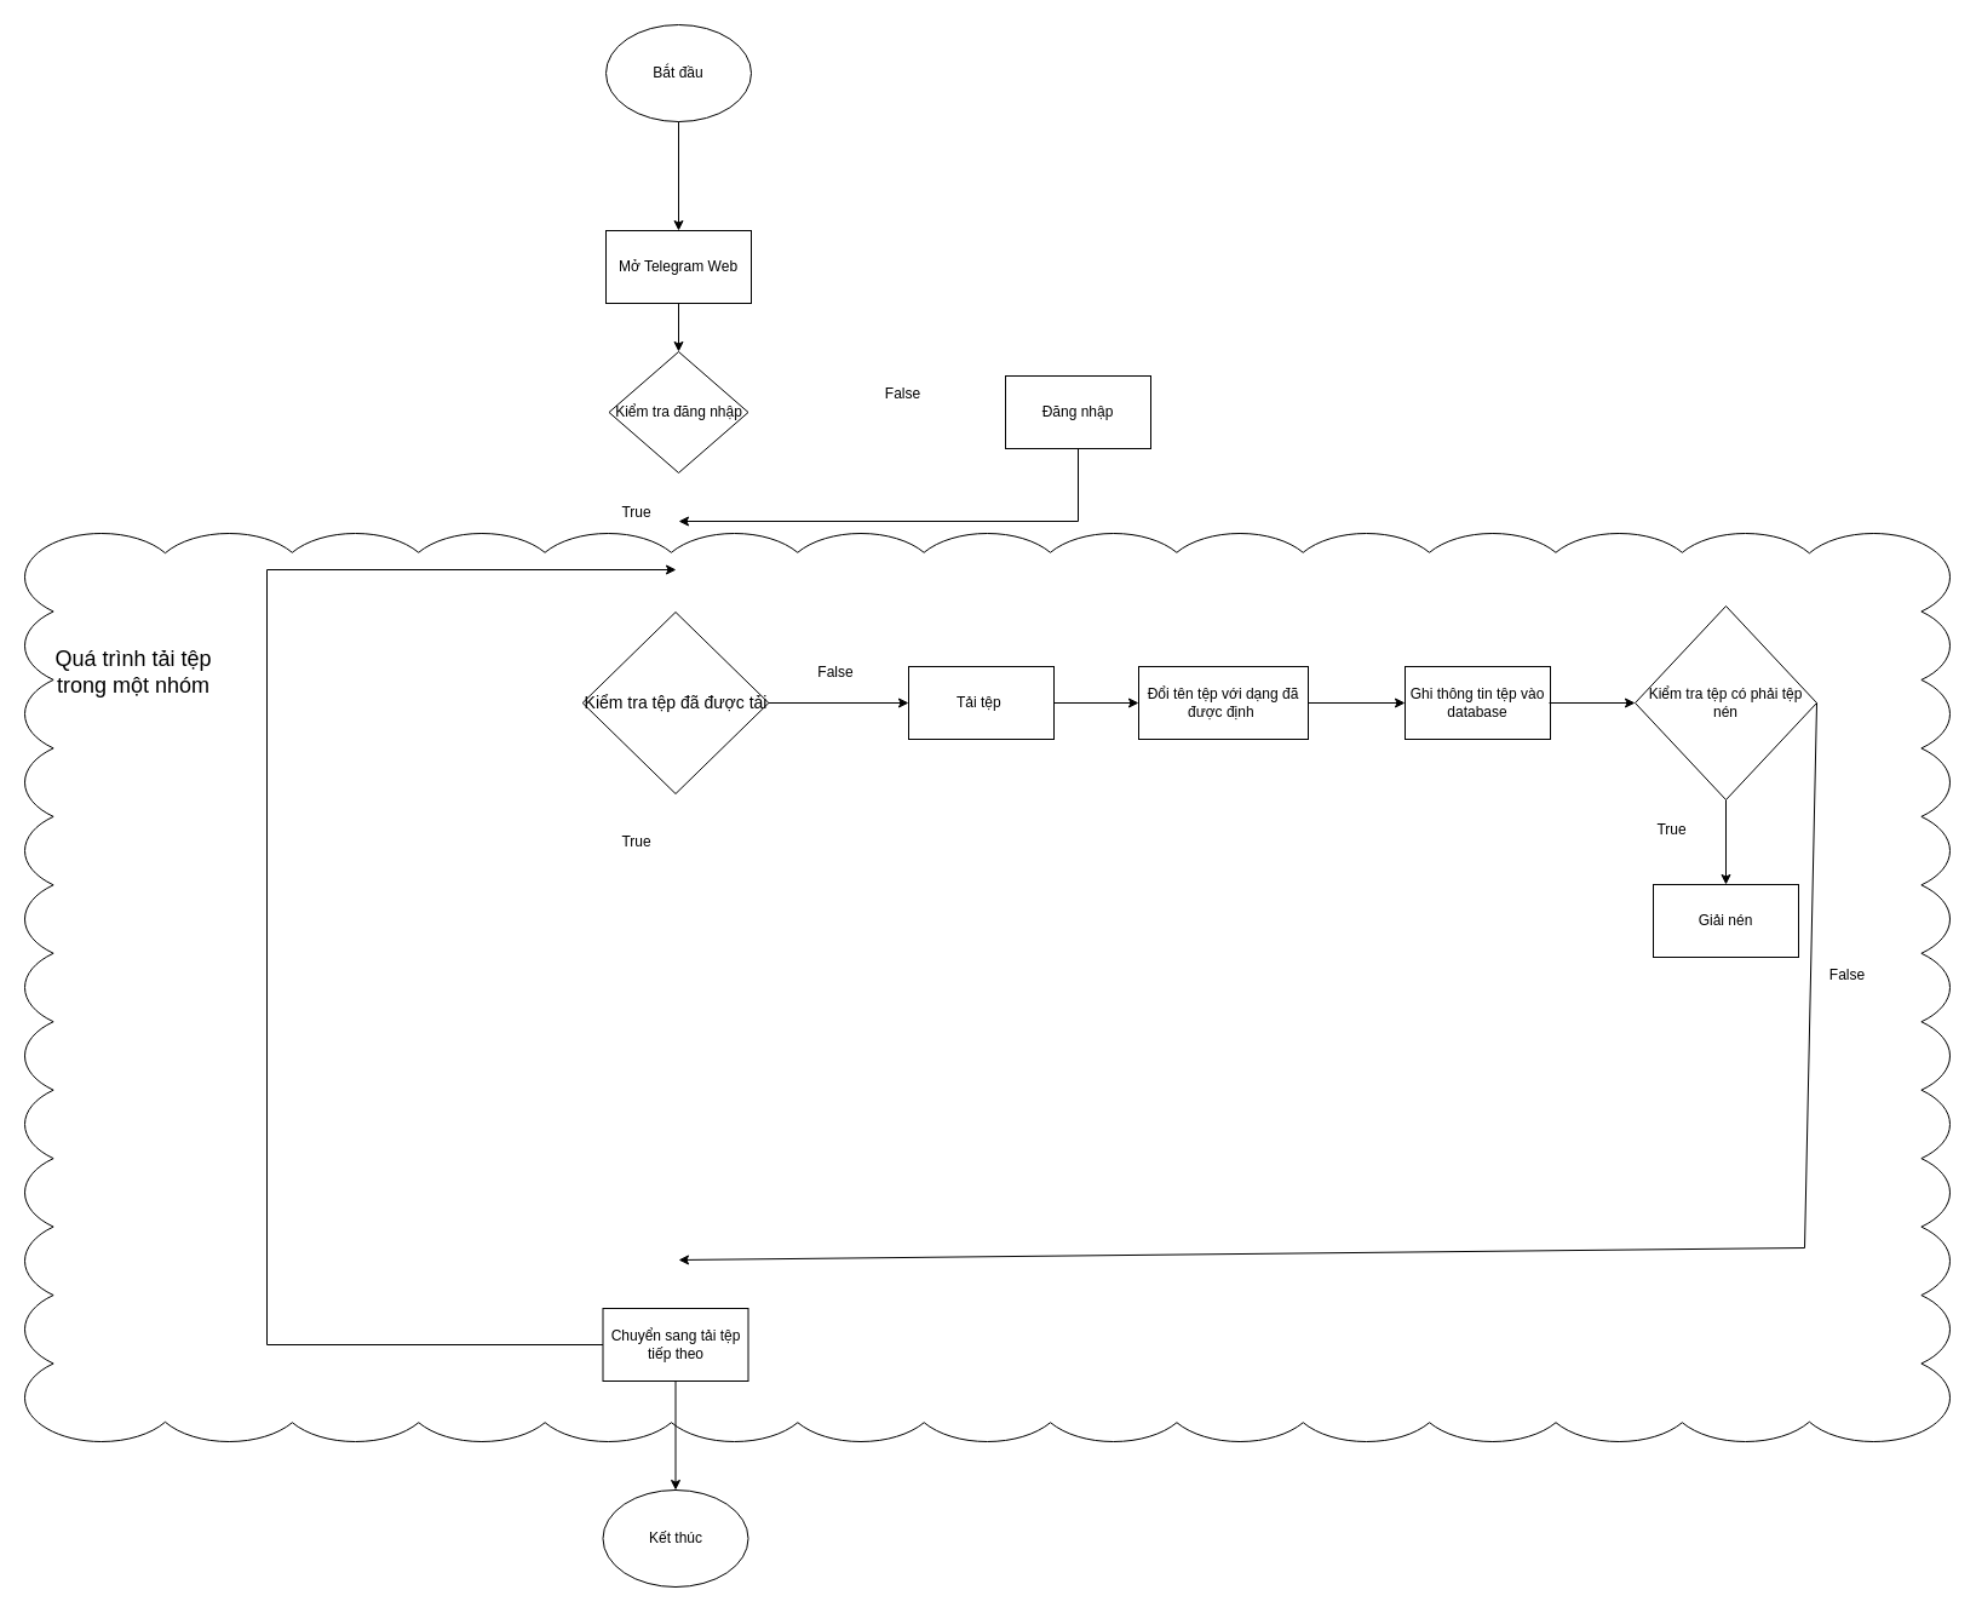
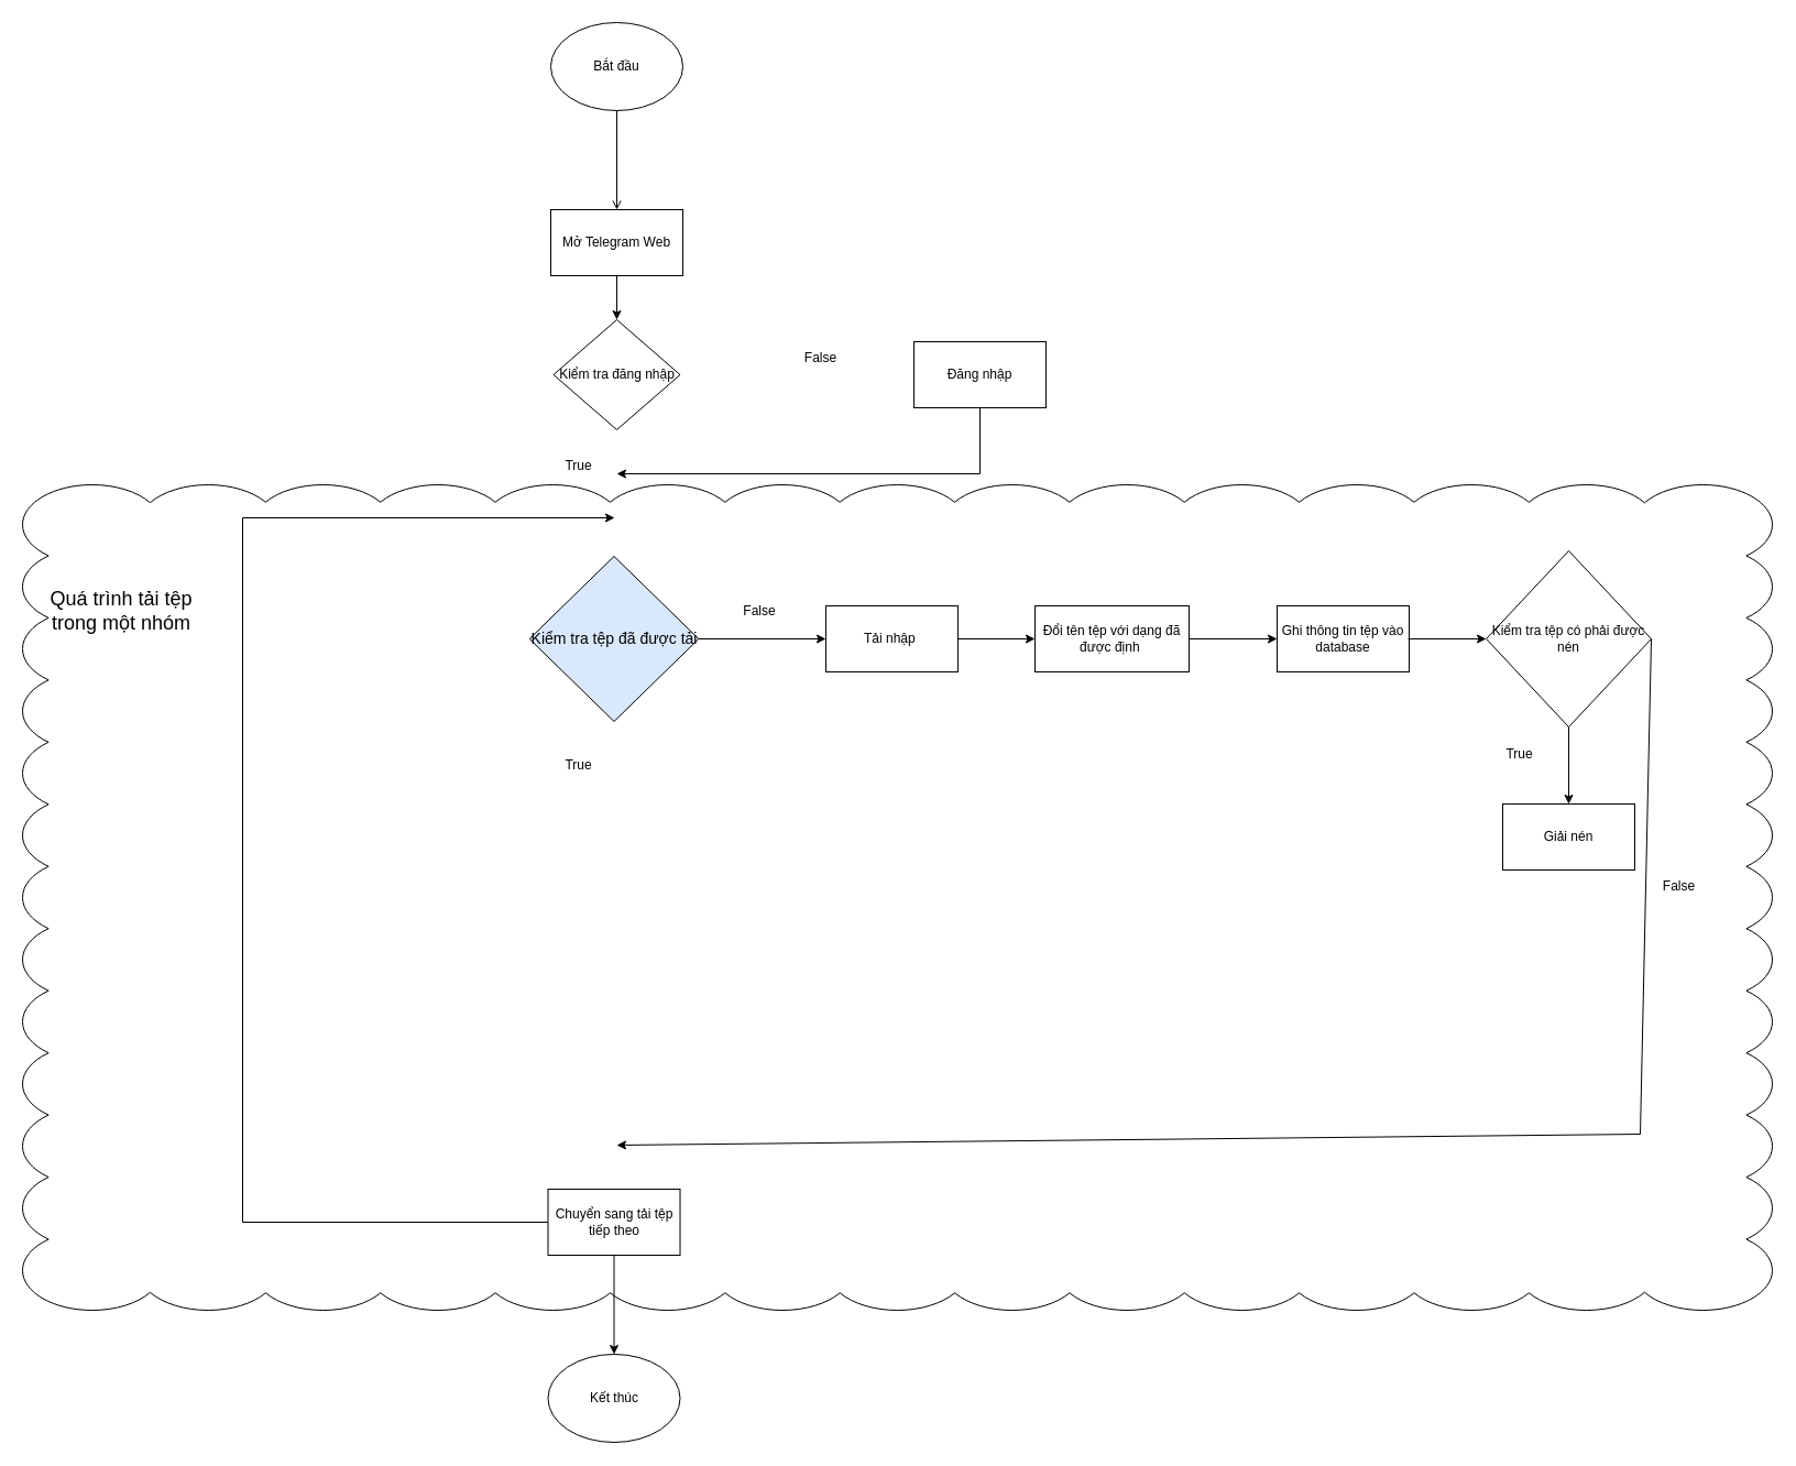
- <mxCell id="9" value="" style="endArrow=classic;html=1;rounded=0;exitX=0.5;exitY=1;exitDx=0;exitDy=0;entryX=0.5;entryY=0;entryDx=0;entryDy=0;" edge="1" parent="1" source="8" target="3"><mxGeometry width="50" height="50" relative="1" as="geometry"><mxPoint x="820" y="370" as="sourcePoint" /><mxPoint x="566" y="191" as="targetPoint" /></mxGeometry></mxCell>
+ <mxCell id="9" value="" style="endArrow=open;html=1;rounded=0;exitX=0.5;exitY=1;exitDx=0;exitDy=0;entryX=0.5;entryY=0;entryDx=0;entryDy=0;" edge="1" parent="1" source="8" target="3"><mxGeometry width="50" height="50" relative="1" as="geometry"><mxPoint x="820" y="370" as="sourcePoint" /><mxPoint x="566" y="191" as="targetPoint" /></mxGeometry></mxCell>
- <mxCell id="6" value="&lt;font style=&quot;font-size: 14px;&quot;&gt;Kiểm tra tệp đã được tải&lt;/font&gt;" style="rhombus;whiteSpace=wrap;html=1;" vertex="1" parent="1"><mxGeometry x="480.63" y="505" width="153.75" height="150" as="geometry" /></mxCell>
+ <mxCell id="6" value="&lt;font style=&quot;font-size: 14px;&quot;&gt;Kiểm tra tệp đã được tải&lt;/font&gt;" style="rhombus;whiteSpace=wrap;html=1;fillColor=#dae8fc;" vertex="1" parent="1"><mxGeometry x="480.63" y="505" width="153.75" height="150" as="geometry" /></mxCell>
- <mxCell id="18" value="Tải tệp&amp;nbsp;" style="rounded=0;whiteSpace=wrap;html=1;" vertex="1" parent="1"><mxGeometry x="750" y="550" width="120" height="60" as="geometry" /></mxCell>
+ <mxCell id="18" value="Tải nhập&amp;nbsp;" style="rounded=0;whiteSpace=wrap;html=1;" vertex="1" parent="1"><mxGeometry x="750" y="550" width="120" height="60" as="geometry" /></mxCell>
- <mxCell id="20" value="Kiểm tra tệp có phải tệp nén" style="rhombus;whiteSpace=wrap;html=1;" vertex="1" parent="1"><mxGeometry x="1350" y="500" width="150" height="160" as="geometry" /></mxCell>
+ <mxCell id="20" value="Kiểm tra tệp có phải được nén" style="rhombus;whiteSpace=wrap;html=1;" vertex="1" parent="1"><mxGeometry x="1350" y="500" width="150" height="160" as="geometry" /></mxCell>
